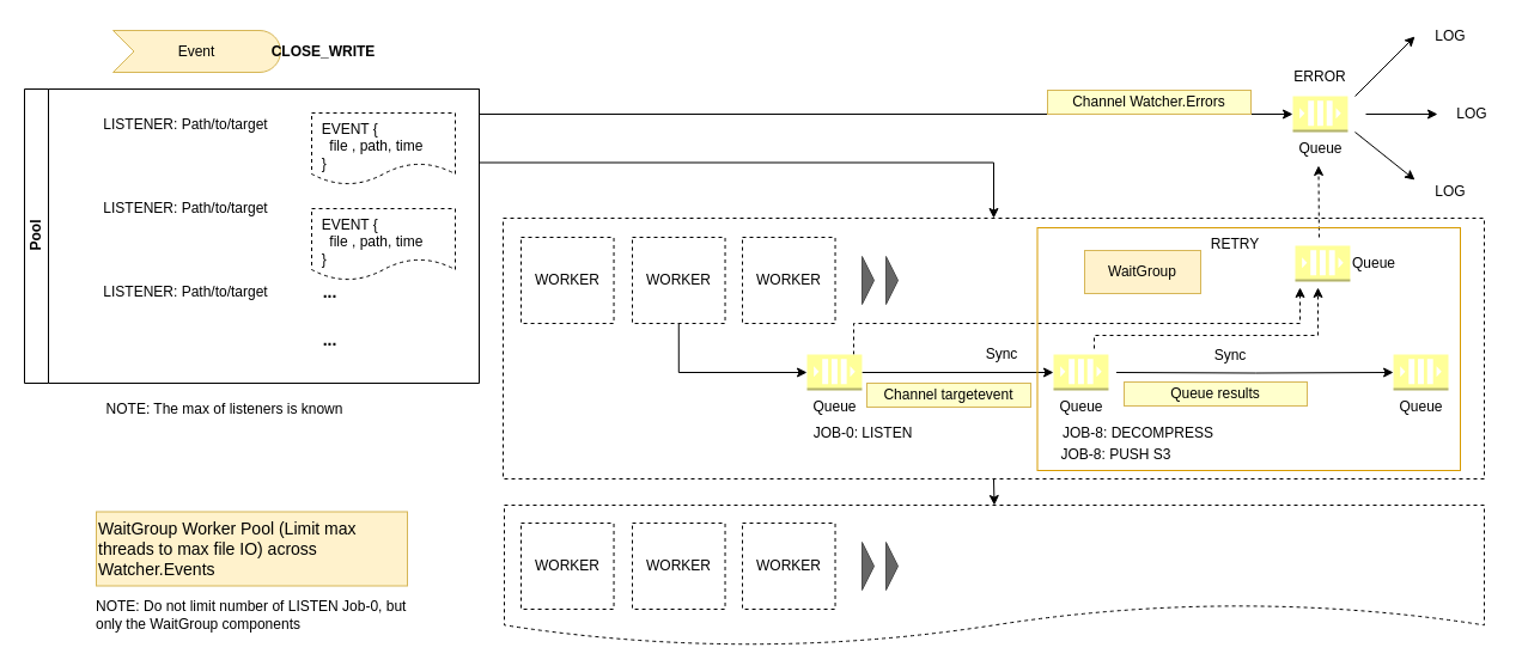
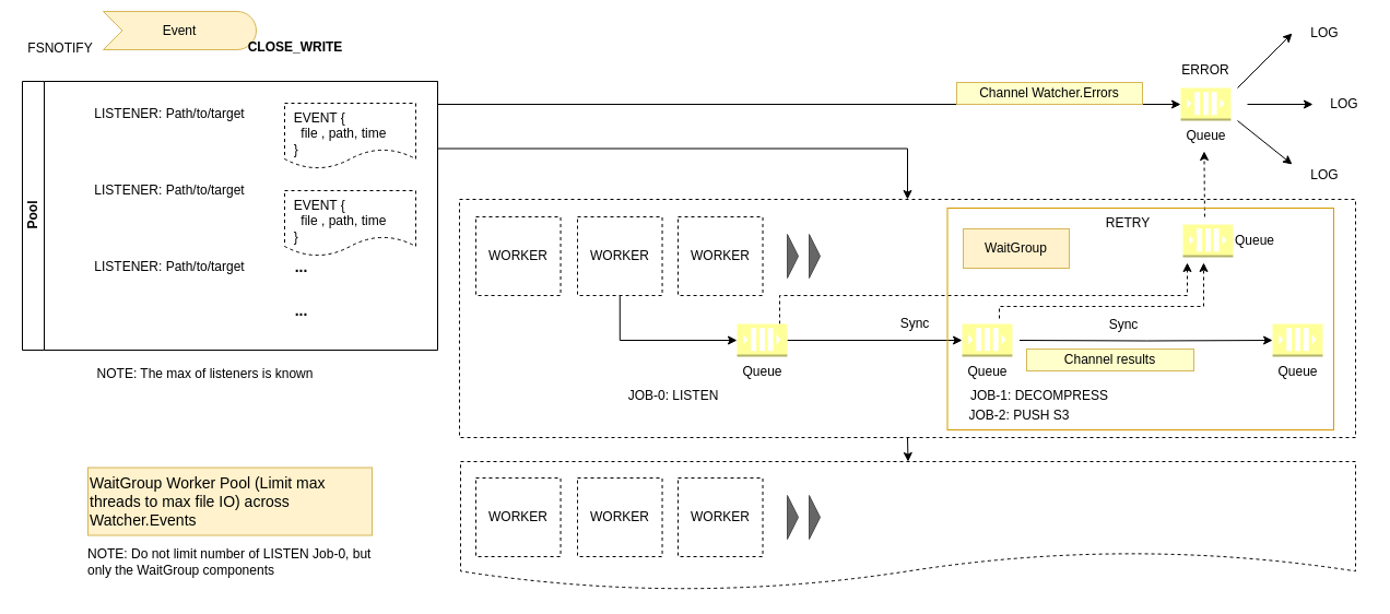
- <mxCell id="19" value="Event" style="html=1;outlineConnect=0;whiteSpace=wrap;fillColor=#fff2cc;shape=mxgraph.archimate3.event;strokeColor=#d6b656;" parent="1" vertex="1"><mxGeometry x="94" y="25" width="140" height="35" as="geometry" /></mxCell>
+ <mxCell id="19" value="Event" style="html=1;outlineConnect=0;whiteSpace=wrap;fillColor=#fff2cc;shape=mxgraph.archimate3.event;strokeColor=#d6b656;" parent="1" vertex="1"><mxGeometry x="94" y="10" width="140" height="35" as="geometry" /></mxCell>
+ <mxCell id="20" value="FSNOTIFY" style="text;html=1;strokeColor=none;fillColor=none;align=center;verticalAlign=middle;whiteSpace=wrap;rounded=0;dashed=1;" parent="1" vertex="1"><mxGeometry x="35" y="34" width="40" height="20" as="geometry" /></mxCell>
- <mxCell id="47" value="WaitGroup" style="text;html=1;strokeColor=#d6b656;fillColor=#fff2cc;align=center;verticalAlign=middle;whiteSpace=wrap;rounded=0;" parent="1" vertex="1"><mxGeometry x="906" y="209" width="97" height="36" as="geometry" /></mxCell>
+ <mxCell id="47" value="WaitGroup" style="text;html=1;strokeColor=#d6b656;fillColor=#fff2cc;align=center;verticalAlign=middle;whiteSpace=wrap;rounded=0;" parent="1" vertex="1"><mxGeometry x="881" y="209" width="97" height="36" as="geometry" /></mxCell>
- <mxCell id="45" value="Queue results" style="text;html=1;strokeColor=#d6b656;align=center;verticalAlign=middle;whiteSpace=wrap;rounded=0;fillColor=#FFFFCC;" parent="1" vertex="1"><mxGeometry x="939" y="319" width="153" height="20" as="geometry" /></mxCell>
+ <mxCell id="45" value="Channel results" style="text;html=1;strokeColor=#d6b656;align=center;verticalAlign=middle;whiteSpace=wrap;rounded=0;fillColor=#FFFFCC;" parent="1" vertex="1"><mxGeometry x="939" y="319" width="153" height="20" as="geometry" /></mxCell>
- <mxCell id="44" value="Channel targetevent" style="text;html=1;strokeColor=#d6b656;align=center;verticalAlign=middle;whiteSpace=wrap;rounded=0;fillColor=#FFFFCC;" parent="1" vertex="1"><mxGeometry x="724" y="320" width="137" height="20" as="geometry" /></mxCell>
- <mxCell id="43" value="JOB-0: LISTEN" style="text;html=1;strokeColor=none;fillColor=none;align=center;verticalAlign=middle;whiteSpace=wrap;rounded=0;dashed=1;" parent="1" vertex="1"><mxGeometry x="650" y="352" width="142" height="20" as="geometry" /></mxCell>
+ <mxCell id="43" value="JOB-0: LISTEN" style="text;html=1;strokeColor=none;fillColor=none;align=center;verticalAlign=middle;whiteSpace=wrap;rounded=0;dashed=1;" parent="1" vertex="1"><mxGeometry x="545" y="352" width="142" height="20" as="geometry" /></mxCell>
- <mxCell id="33" value="JOB-8: DECOMPRESS" style="text;html=1;strokeColor=none;fillColor=none;align=center;verticalAlign=middle;whiteSpace=wrap;rounded=0;dashed=1;" parent="1" vertex="1"><mxGeometry x="880" y="352" width="142" height="20" as="geometry" /></mxCell>
+ <mxCell id="33" value="JOB-1: DECOMPRESS" style="text;html=1;strokeColor=none;fillColor=none;align=center;verticalAlign=middle;whiteSpace=wrap;rounded=0;dashed=1;" parent="1" vertex="1"><mxGeometry x="880" y="352" width="142" height="20" as="geometry" /></mxCell>
- <mxCell id="34" value="JOB-8: PUSH S3" style="text;html=1;strokeColor=none;fillColor=none;align=center;verticalAlign=middle;whiteSpace=wrap;rounded=0;dashed=1;" parent="1" vertex="1"><mxGeometry x="871" y="370" width="123" height="20" as="geometry" /></mxCell>
+ <mxCell id="34" value="JOB-2: PUSH S3" style="text;html=1;strokeColor=none;fillColor=none;align=center;verticalAlign=middle;whiteSpace=wrap;rounded=0;dashed=1;" parent="1" vertex="1"><mxGeometry x="871" y="370" width="123" height="20" as="geometry" /></mxCell>
